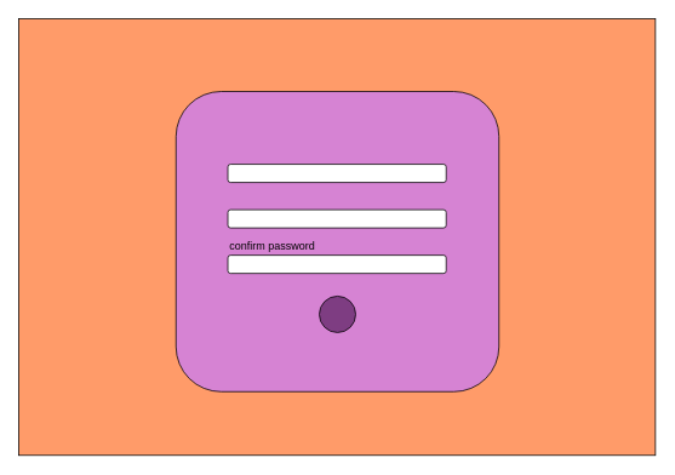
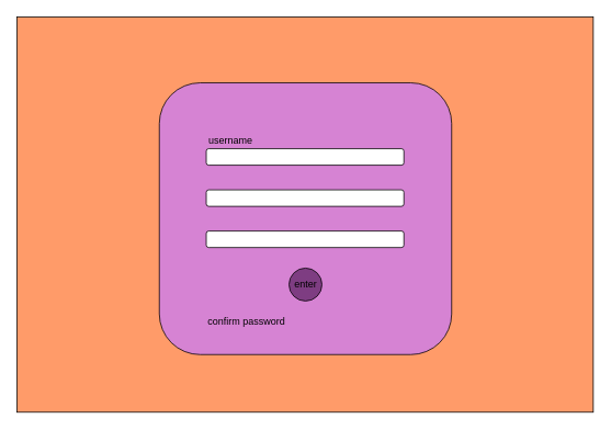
+ <mxCell id="6" value="username" style="text;html=1;strokeColor=none;fillColor=none;align=left;verticalAlign=middle;whiteSpace=wrap;rounded=0;" parent="1" vertex="1"><mxGeometry x="250.5" y="160" width="115" height="20" as="geometry" /></mxCell>
- <mxCell id="10" value="confirm password" style="text;html=1;strokeColor=none;fillColor=none;align=left;verticalAlign=middle;whiteSpace=wrap;rounded=0;" parent="1" vertex="1"><mxGeometry x="250" y="260" width="115" height="20" as="geometry" /></mxCell>
+ <mxCell id="10" value="confirm password" style="text;html=1;strokeColor=none;fillColor=none;align=left;verticalAlign=middle;whiteSpace=wrap;rounded=0;" parent="1" vertex="1"><mxGeometry x="250" y="380" width="115" height="20" as="geometry" /></mxCell>
+ <mxCell id="8" value="&lt;font style=&quot;font-size: 12px&quot;&gt;enter&lt;/font&gt;" style="text;html=1;strokeColor=none;fillColor=none;align=center;verticalAlign=middle;whiteSpace=wrap;rounded=0;" parent="1" vertex="1"><mxGeometry x="360.5" y="335" width="20" height="20" as="geometry" /></mxCell>
